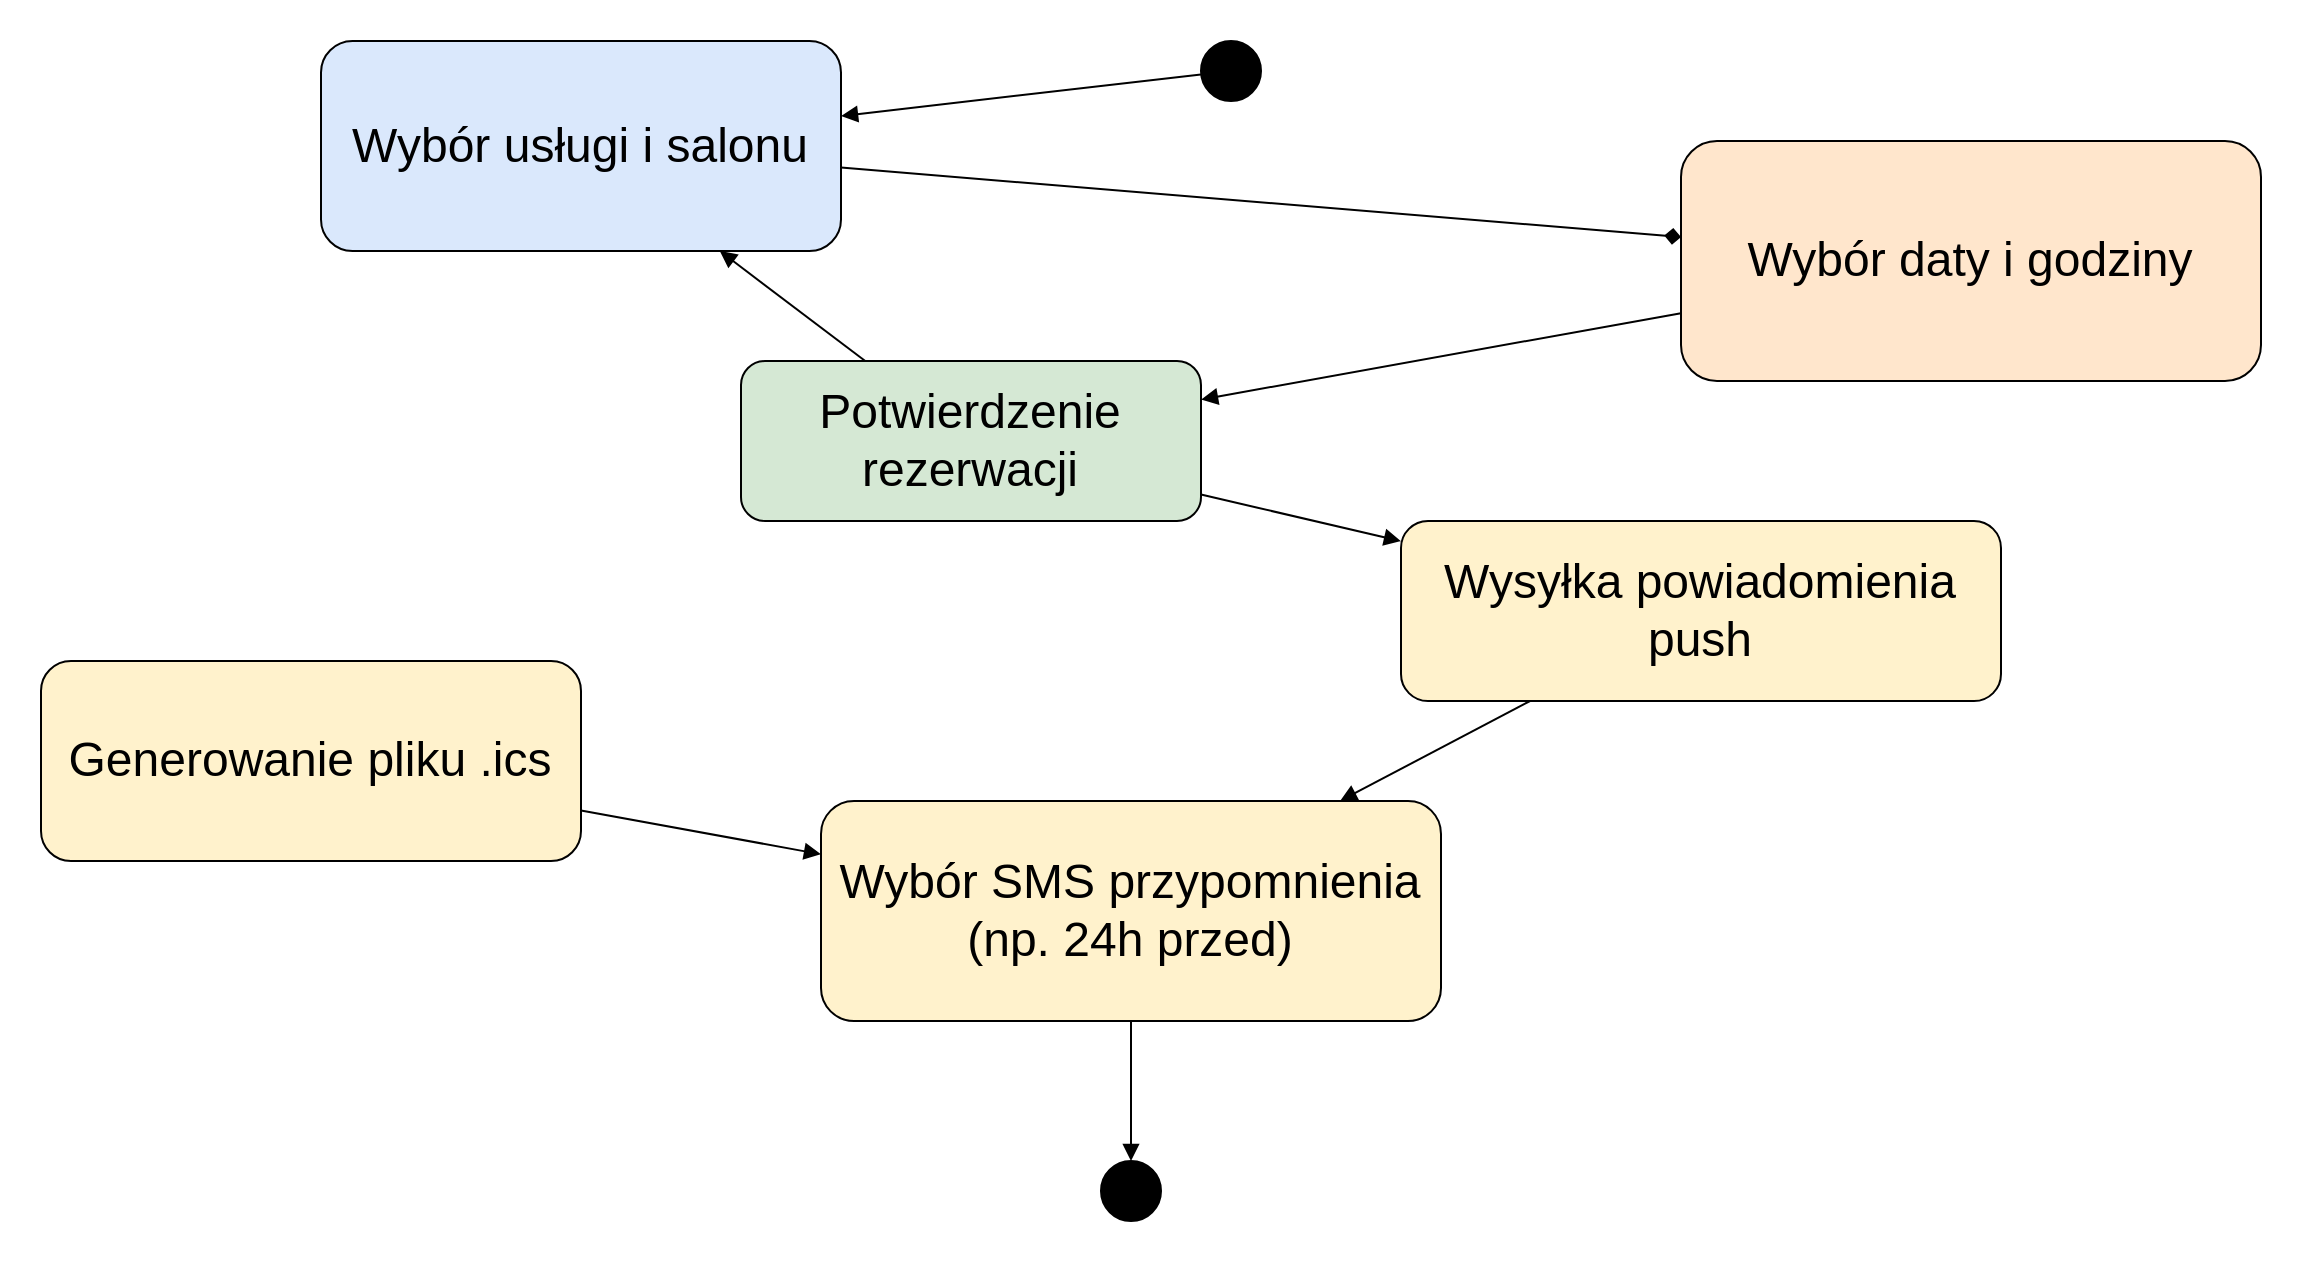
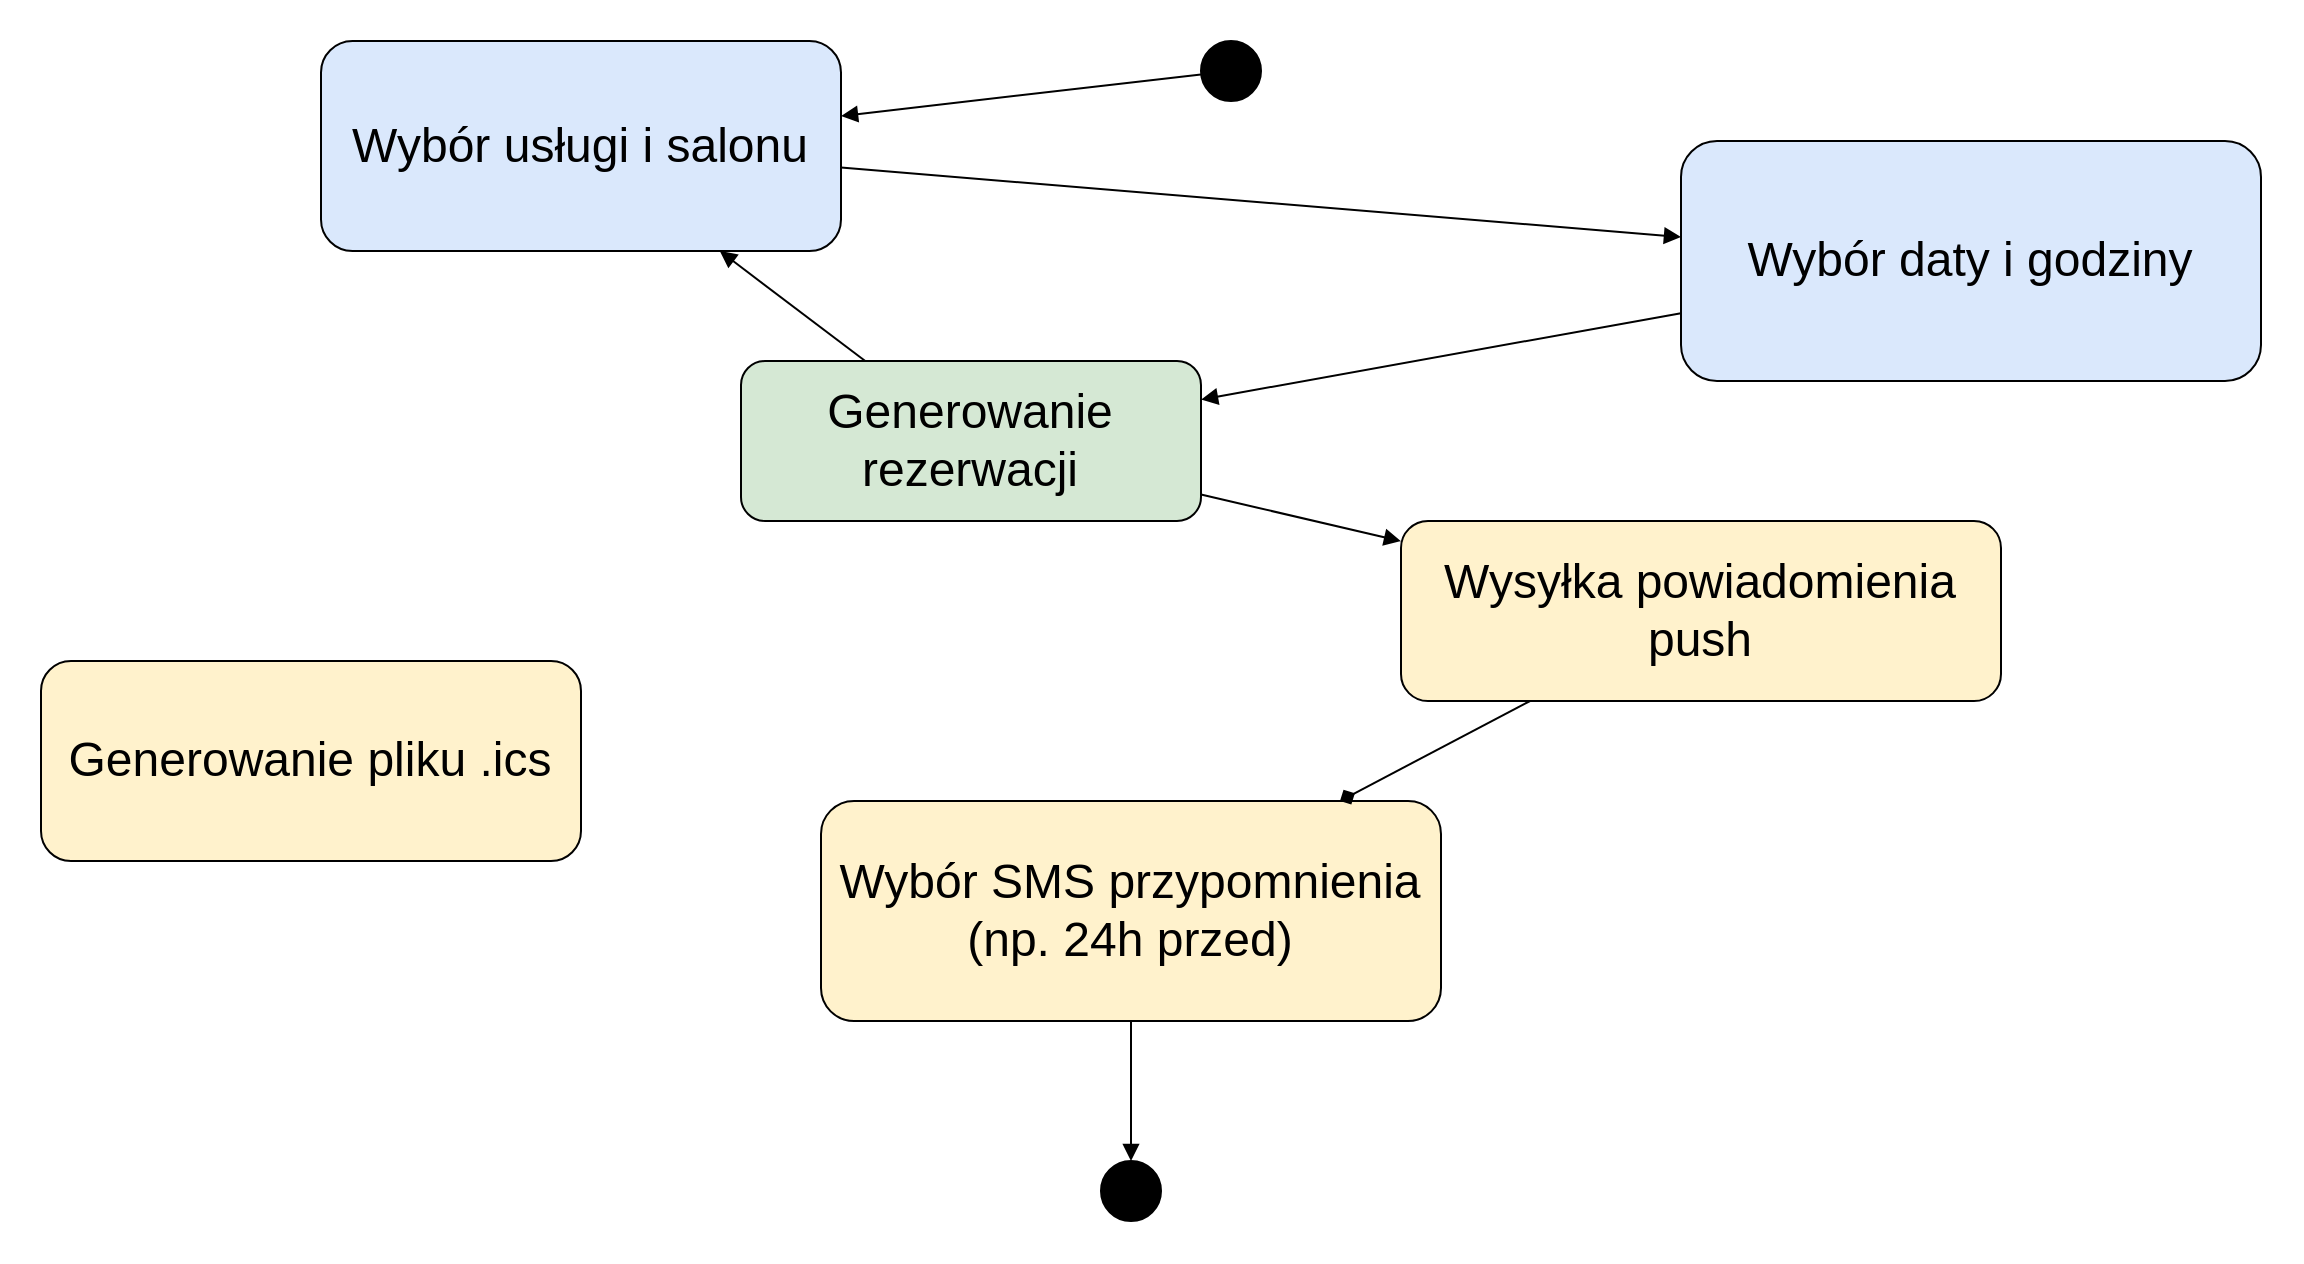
- <mxCell id="11" style="endArrow=diamond;fontSize=24;" edge="1" parent="1" source="3" target="4"><mxGeometry relative="1" as="geometry" /></mxCell>
+ <mxCell id="11" style="endArrow=block;fontSize=24;" edge="1" parent="1" source="3" target="4"><mxGeometry relative="1" as="geometry" /></mxCell>
- <mxCell id="4" value="Wybór daty i godziny" style="rounded=1;whiteSpace=wrap;html=1;fillColor=#ffe6cc;fontSize=24;" vertex="1" parent="1"><mxGeometry x="840" y="70" width="290" height="120" as="geometry" /></mxCell>
+ <mxCell id="4" value="Wybór daty i godziny" style="rounded=1;whiteSpace=wrap;html=1;fillColor=#dae8fc;fontSize=24;" vertex="1" parent="1"><mxGeometry x="840" y="70" width="290" height="120" as="geometry" /></mxCell>
- <mxCell id="5" value="Potwierdzenie rezerwacji" style="rounded=1;whiteSpace=wrap;html=1;fillColor=#d5e8d4;fontSize=24;" vertex="1" parent="1"><mxGeometry x="370" y="180" width="230" height="80" as="geometry" /></mxCell>
+ <mxCell id="5" value="Generowanie rezerwacji" style="rounded=1;whiteSpace=wrap;html=1;fillColor=#d5e8d4;fontSize=24;" vertex="1" parent="1"><mxGeometry x="370" y="180" width="230" height="80" as="geometry" /></mxCell>
- <mxCell id="16" style="endArrow=block;fontSize=24;" edge="1" parent="1" source="7" target="8"><mxGeometry relative="1" as="geometry" /></mxCell>
+ <mxCell id="16" style="endArrow=diamond;fontSize=24;" edge="1" parent="1" source="7" target="8"><mxGeometry relative="1" as="geometry" /></mxCell>
- <mxCell id="15" style="endArrow=block;fontSize=24;" edge="1" parent="1" source="6" target="8"><mxGeometry relative="1" as="geometry" /></mxCell>
